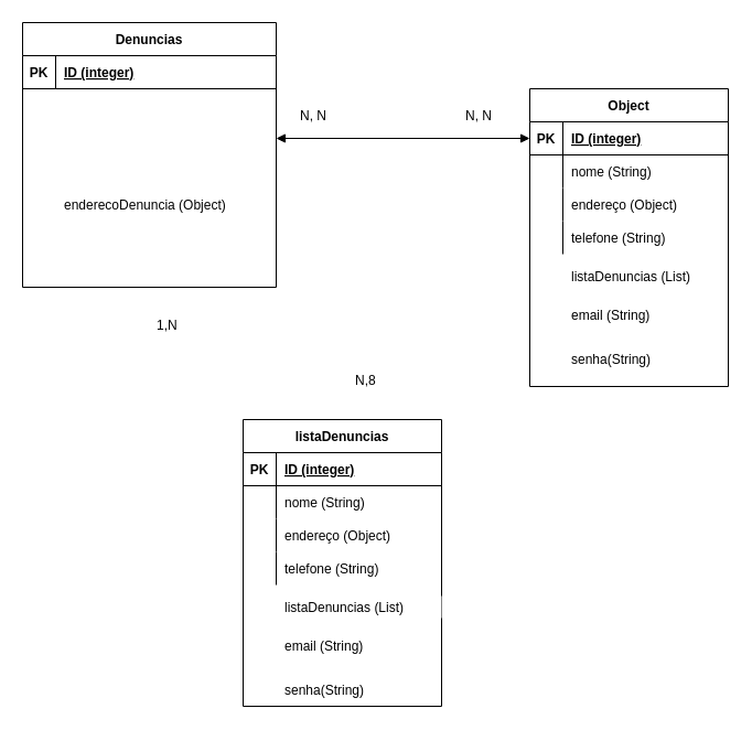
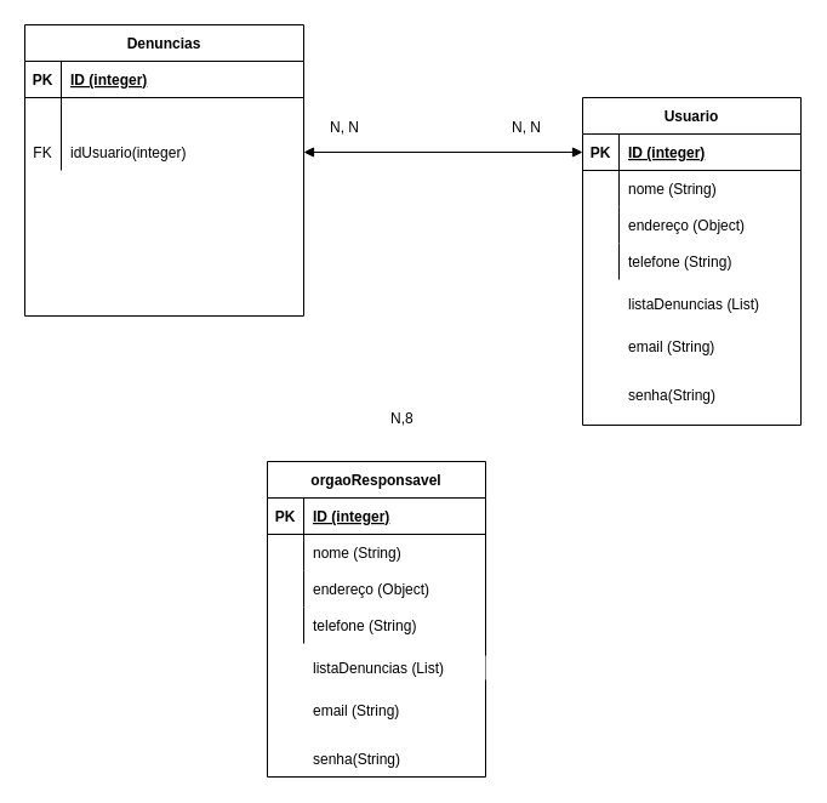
- <mxCell id="13" value="Object" style="shape=table;startSize=30;container=1;collapsible=1;childLayout=tableLayout;fixedRows=1;rowLines=0;fontStyle=1;align=center;resizeLast=1;" parent="1" vertex="1"><mxGeometry x="480" y="80" width="180" height="270" as="geometry" /></mxCell>
+ <mxCell id="13" value="Usuario" style="shape=table;startSize=30;container=1;collapsible=1;childLayout=tableLayout;fixedRows=1;rowLines=0;fontStyle=1;align=center;resizeLast=1;" parent="1" vertex="1"><mxGeometry x="480" y="80" width="180" height="270" as="geometry" /></mxCell>
+ <mxCell id="9" value="FK" style="shape=partialRectangle;connectable=0;fillColor=none;top=0;left=0;bottom=0;right=0;editable=1;overflow=hidden;" parent="8" vertex="1"><mxGeometry width="30" height="30" as="geometry"><mxRectangle width="30" height="30" as="alternateBounds" /></mxGeometry></mxCell>
+ <mxCell id="10" value="idUsuario(integer)" style="shape=partialRectangle;connectable=0;fillColor=none;top=0;left=0;bottom=0;right=0;align=left;spacingLeft=6;overflow=hidden;" parent="8" vertex="1"><mxGeometry x="30" width="200" height="30" as="geometry"><mxRectangle width="200" height="30" as="alternateBounds" /></mxGeometry></mxCell>
- <mxCell id="30" value="enderecoDenuncia (Object)" style="shape=partialRectangle;connectable=0;fillColor=none;top=0;left=0;bottom=0;right=0;align=left;spacingLeft=6;overflow=hidden;" vertex="1" parent="1"><mxGeometry x="50" y="170" width="170" height="30" as="geometry"><mxRectangle width="150" height="30" as="alternateBounds" /></mxGeometry></mxCell>
- <mxCell id="47" value="1,N" style="text;html=1;strokeColor=none;fillColor=none;align=left;verticalAlign=middle;whiteSpace=wrap;rounded=0;sketch=0;" vertex="1" parent="1"><mxGeometry x="140" y="280" width="60" height="30" as="geometry" /></mxCell>
- <mxCell id="31" value="listaDenuncias" style="shape=table;startSize=30;container=1;collapsible=1;childLayout=tableLayout;fixedRows=1;rowLines=0;fontStyle=1;align=center;resizeLast=1;" vertex="1" parent="1"><mxGeometry x="220" y="380" width="180" height="260" as="geometry" /></mxCell>
+ <mxCell id="31" value="orgaoResponsavel" style="shape=table;startSize=30;container=1;collapsible=1;childLayout=tableLayout;fixedRows=1;rowLines=0;fontStyle=1;align=center;resizeLast=1;" vertex="1" parent="1"><mxGeometry x="220" y="380" width="180" height="260" as="geometry" /></mxCell>
